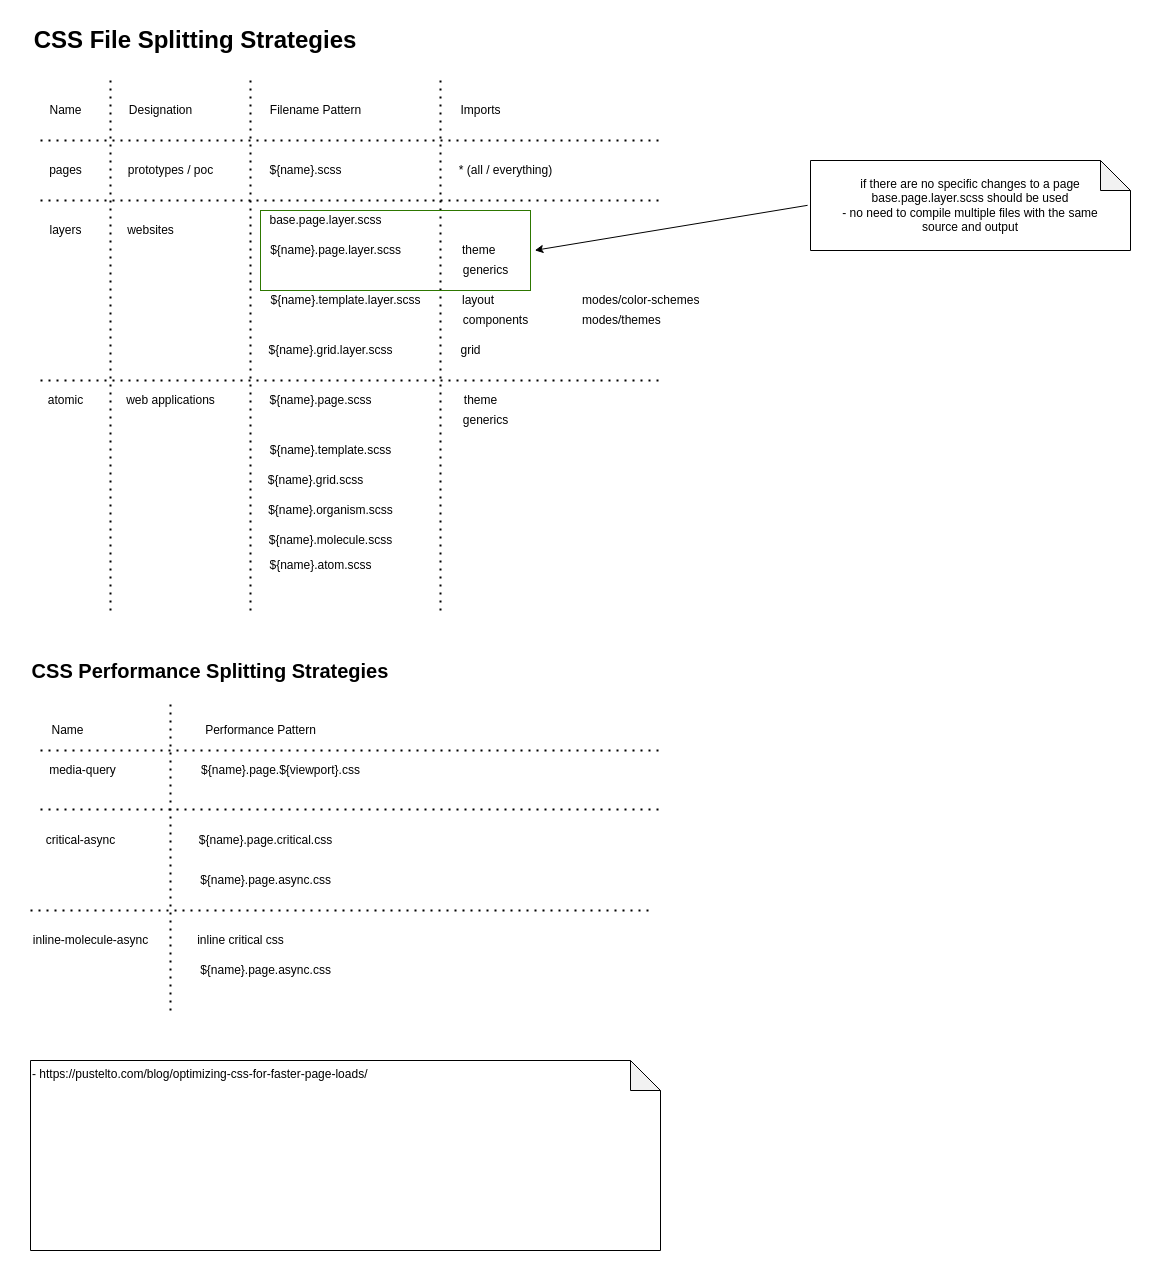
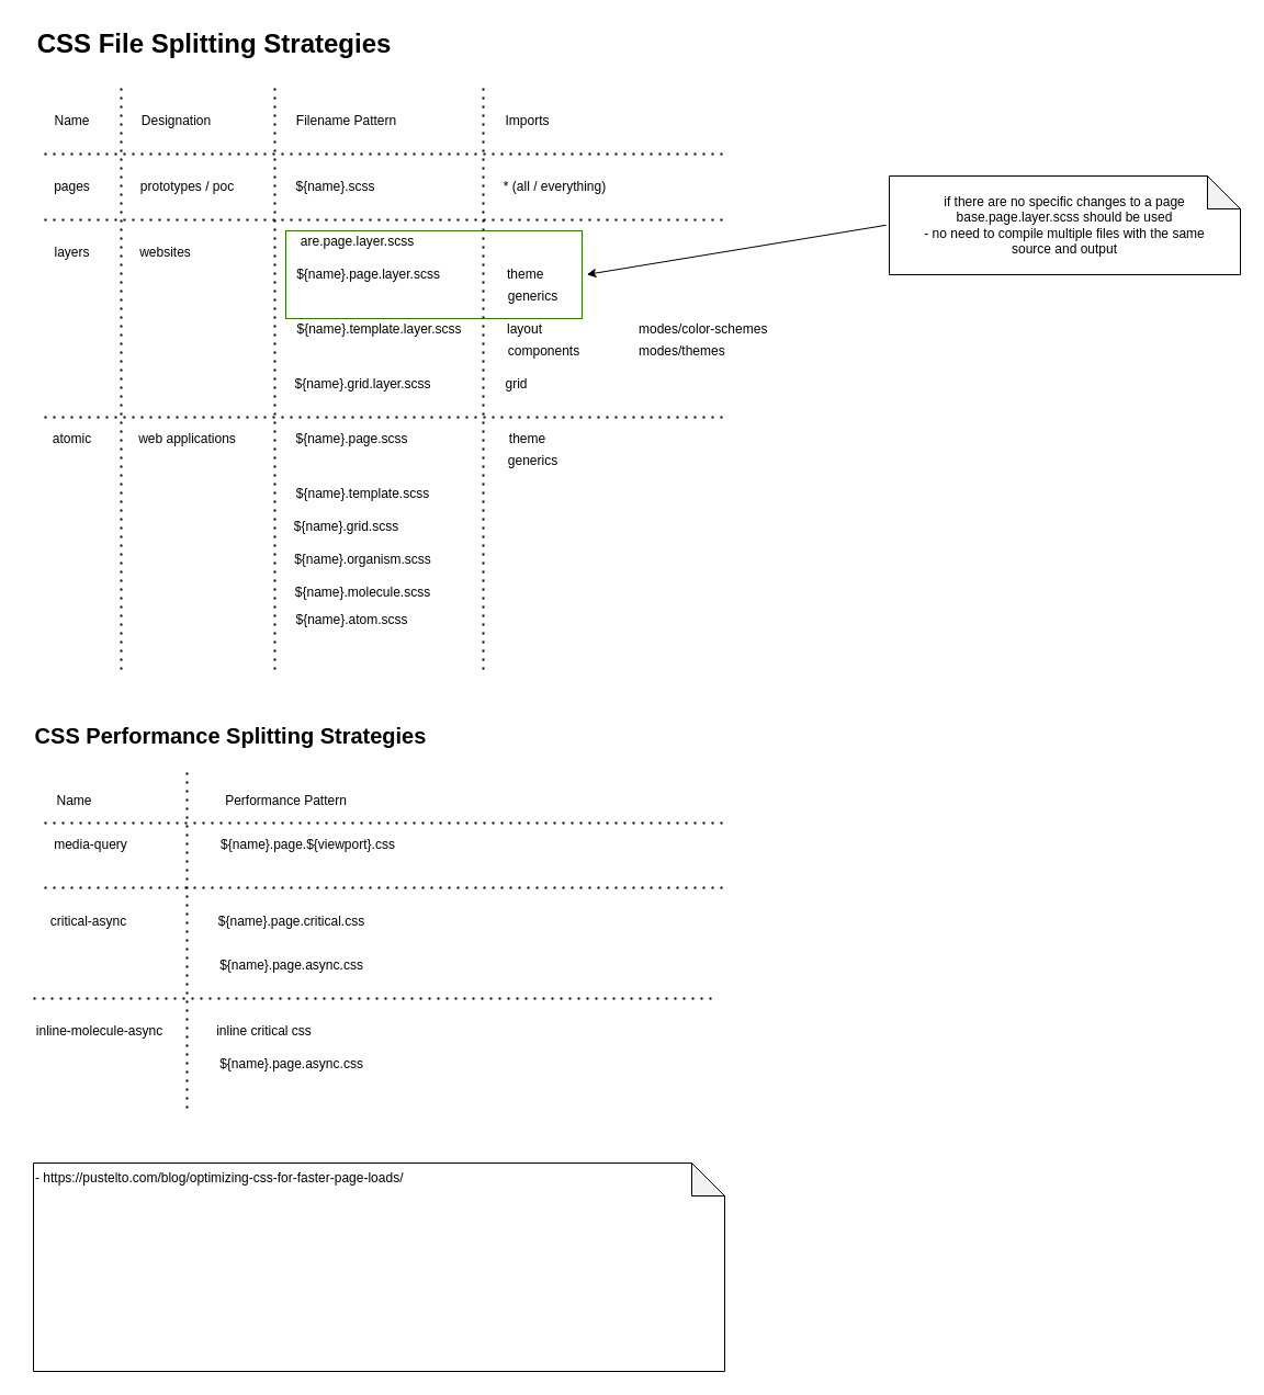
- <mxCell id="55" value="base.page.layer.scss" style="text;html=1;align=center;verticalAlign=middle;resizable=0;points=[];autosize=1;strokeColor=none;fillColor=none;" vertex="1" parent="1"><mxGeometry x="260" y="210" width="130" height="20" as="geometry" /></mxCell>
+ <mxCell id="55" value="are.page.layer.scss" style="text;html=1;align=center;verticalAlign=middle;resizable=0;points=[];autosize=1;strokeColor=none;fillColor=none;" vertex="1" parent="1"><mxGeometry x="260" y="210" width="130" height="20" as="geometry" /></mxCell>
